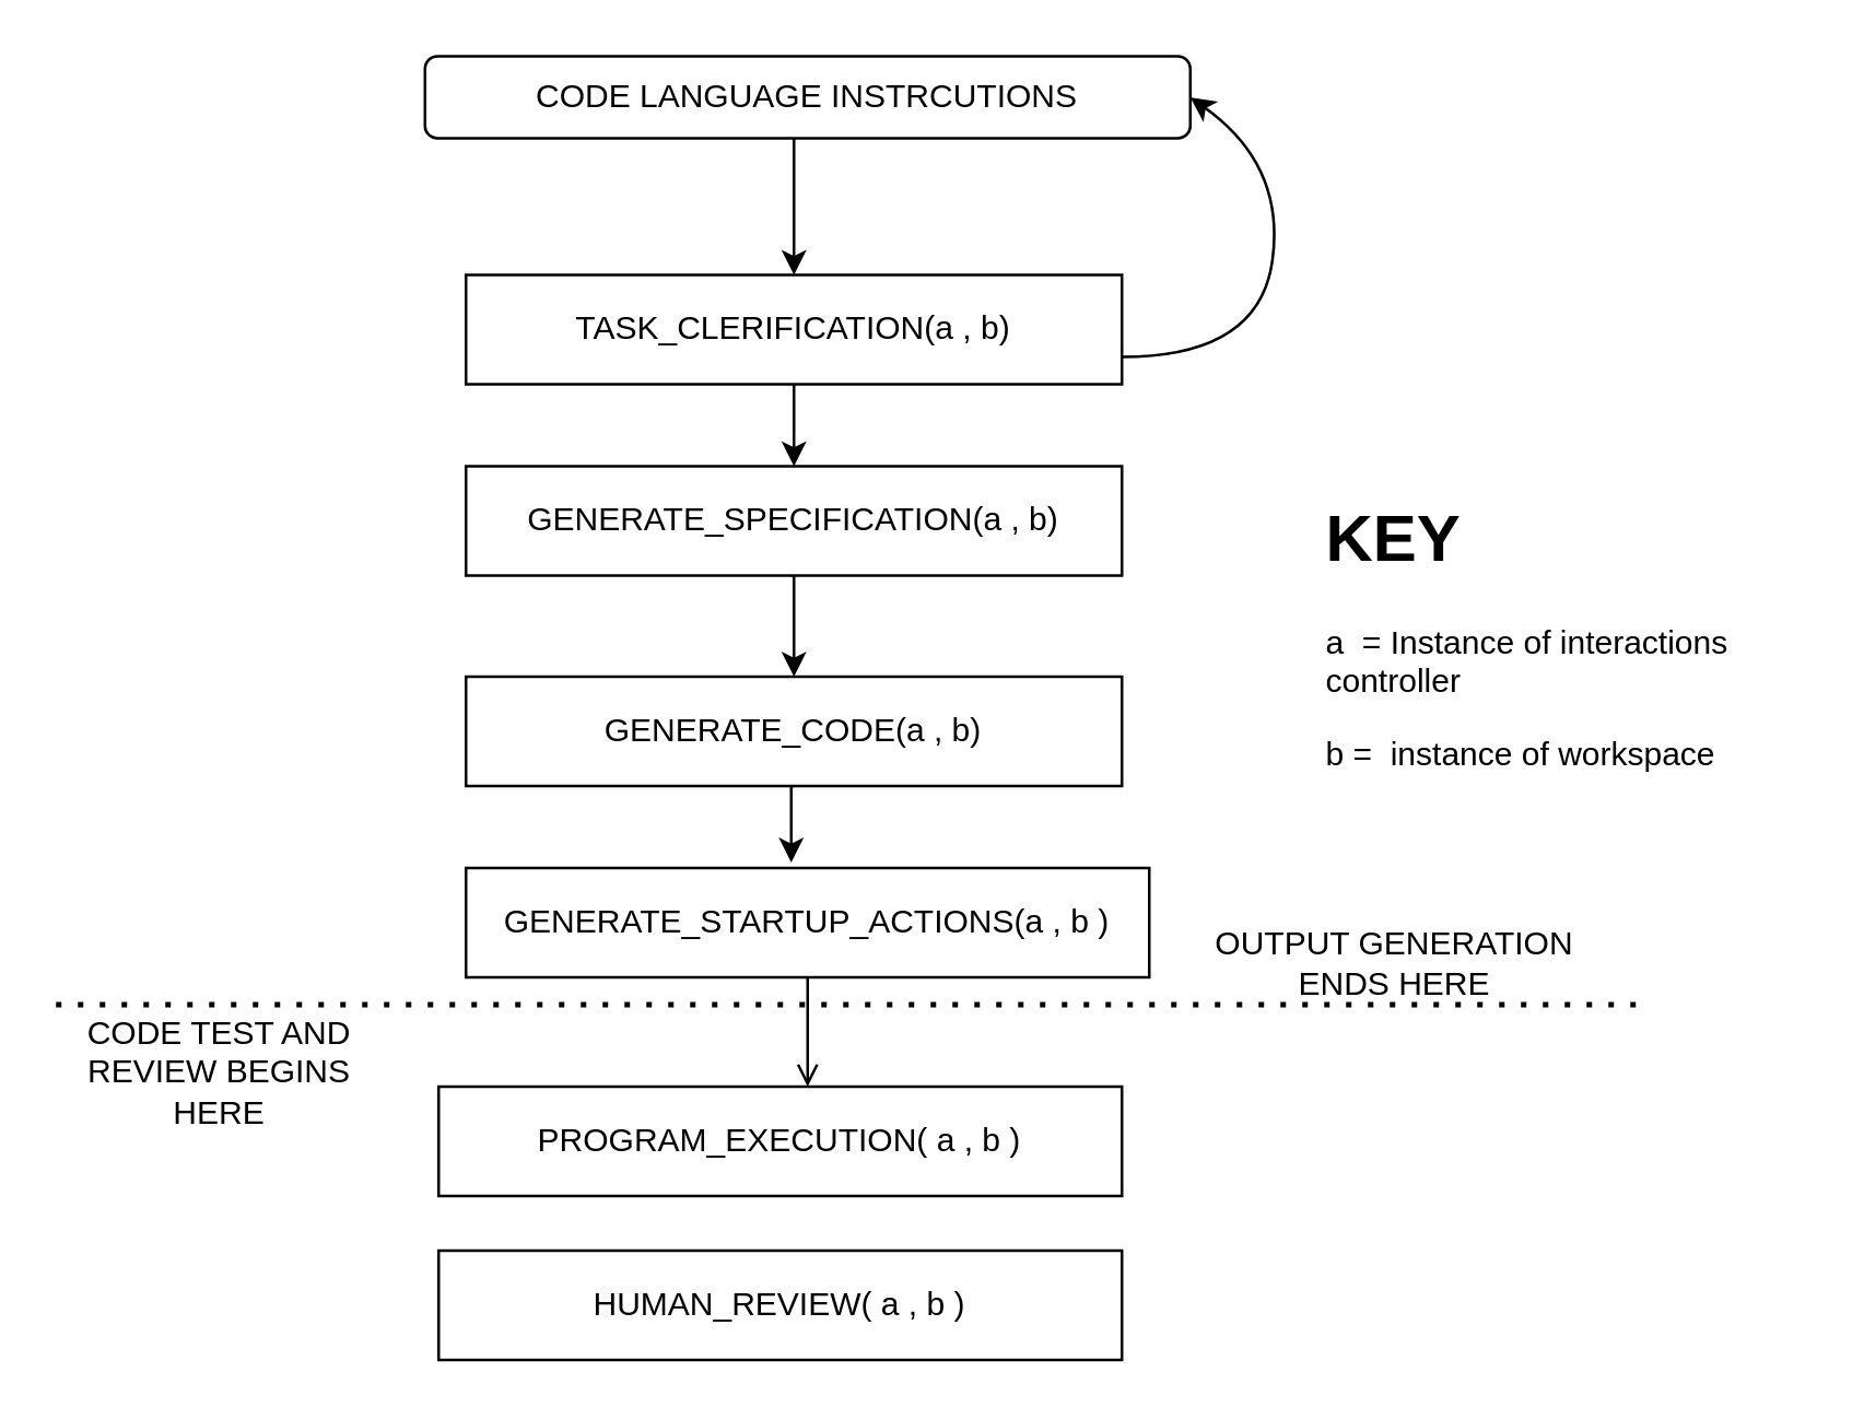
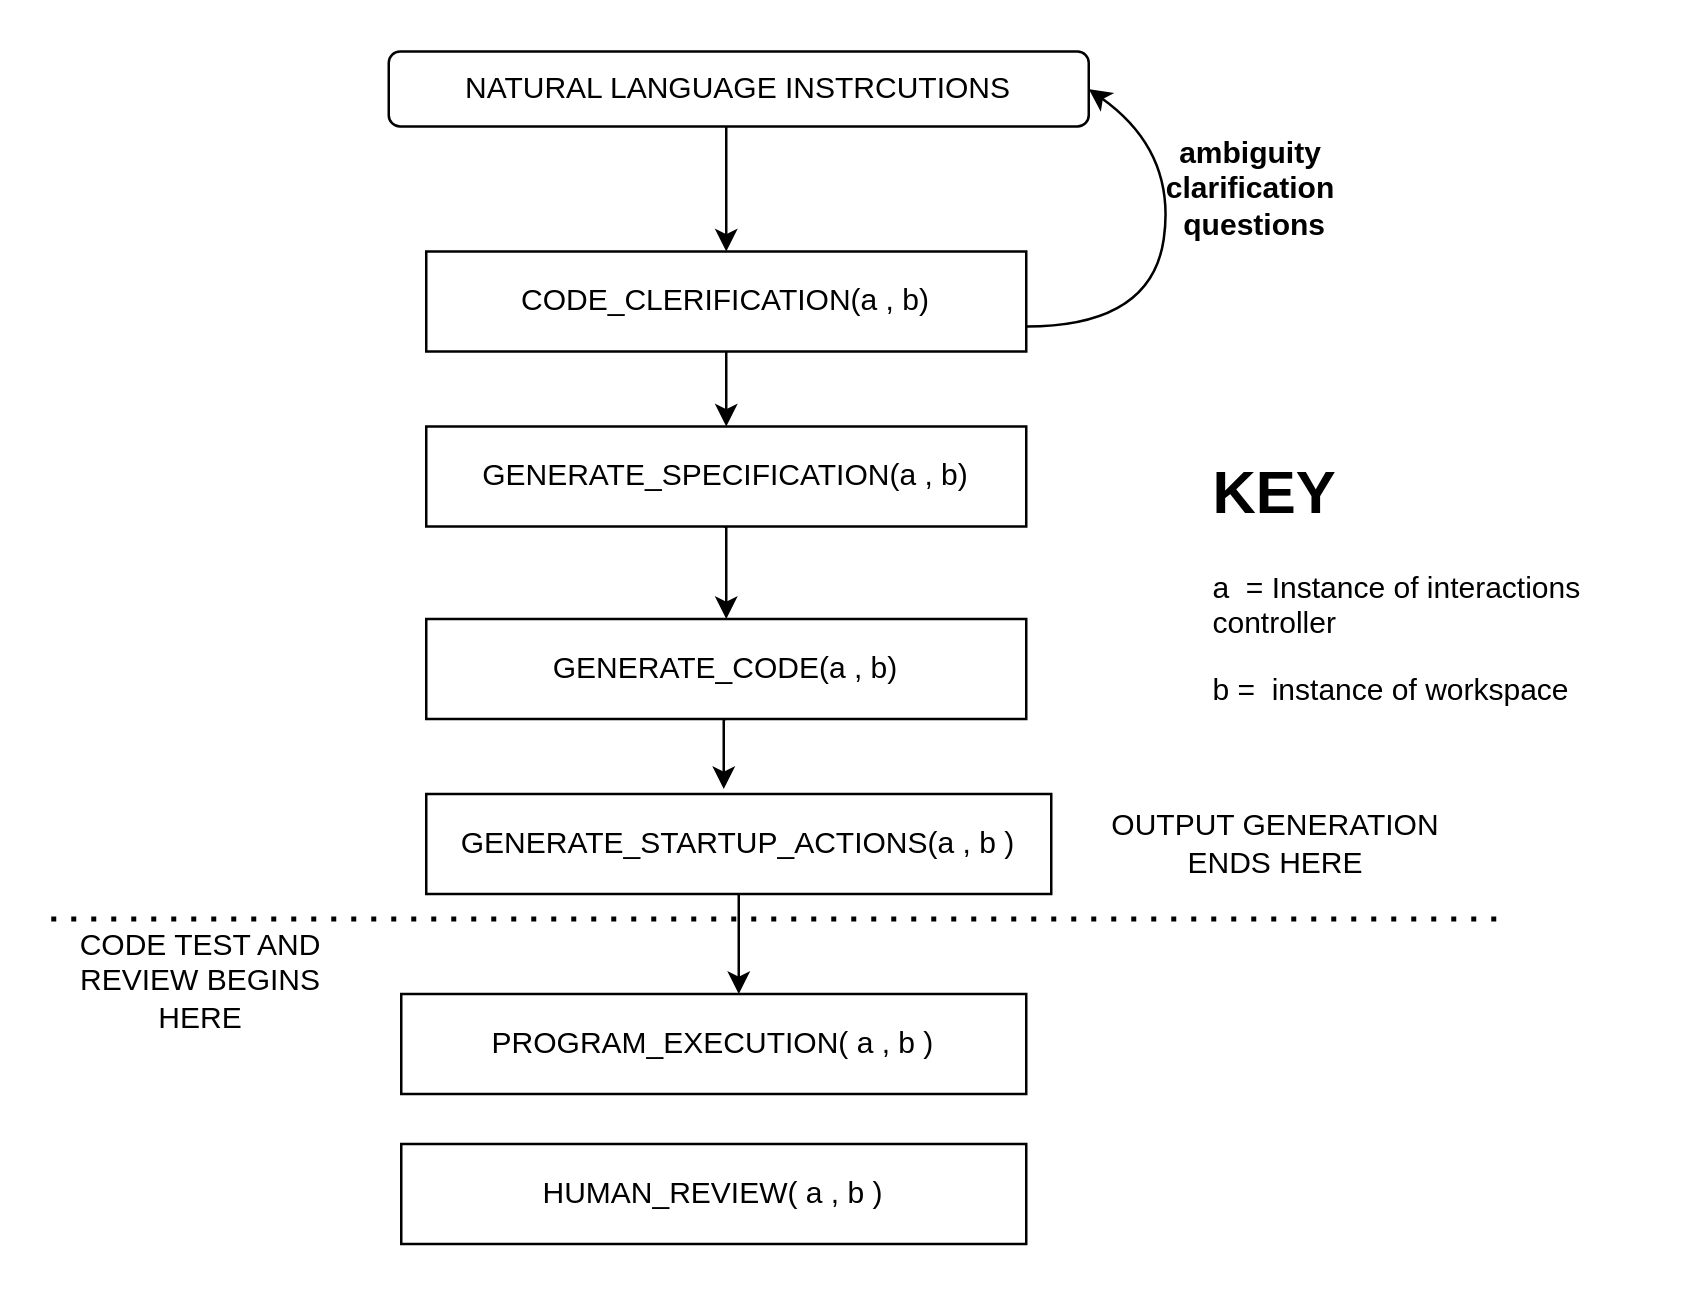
- <mxCell id="14" value="CODE LANGUAGE INSTRCUTIONS" style="rounded=1;whiteSpace=wrap;html=1;" parent="1" vertex="1"><mxGeometry x="155" y="20" width="280" height="30" as="geometry" /></mxCell>
+ <mxCell id="14" value="NATURAL LANGUAGE INSTRCUTIONS" style="rounded=1;whiteSpace=wrap;html=1;" parent="1" vertex="1"><mxGeometry x="155" y="20" width="280" height="30" as="geometry" /></mxCell>
+ <mxCell id="16" value="&lt;b&gt;ambiguity clarification&lt;/b&gt;&lt;br&gt;&lt;b&gt;&amp;nbsp;questions&lt;/b&gt;" style="text;html=1;strokeColor=none;fillColor=none;align=center;verticalAlign=middle;whiteSpace=wrap;rounded=0;" parent="1" vertex="1"><mxGeometry x="470" y="60" width="60" height="30" as="geometry" /></mxCell>
- <mxCell id="3" value="TASK_CLERIFICATION(a , b)" style="rounded=0;whiteSpace=wrap;html=1;" parent="1" vertex="1"><mxGeometry x="170" y="100" width="240" height="40" as="geometry" /></mxCell>
+ <mxCell id="3" value="CODE_CLERIFICATION(a , b)" style="rounded=0;whiteSpace=wrap;html=1;" parent="1" vertex="1"><mxGeometry x="170" y="100" width="240" height="40" as="geometry" /></mxCell>
- <mxCell id="17" value="OUTPUT GENERATION ENDS HERE" style="text;html=1;strokeColor=none;fillColor=none;align=center;verticalAlign=middle;whiteSpace=wrap;rounded=0;" parent="1" vertex="1"><mxGeometry x="435" y="337" width="150" height="30" as="geometry" /></mxCell>
+ <mxCell id="17" value="OUTPUT GENERATION ENDS HERE" style="text;html=1;strokeColor=none;fillColor=none;align=center;verticalAlign=middle;whiteSpace=wrap;rounded=0;" parent="1" vertex="1"><mxGeometry x="435" y="322" width="150" height="30" as="geometry" /></mxCell>
- <mxCell id="8" style="edgeStyle=orthogonalEdgeStyle;rounded=0;orthogonalLoop=1;jettySize=auto;html=1;entryX=0.54;entryY=0;entryDx=0;entryDy=0;entryPerimeter=0;endArrow=open;" parent="1" source="9" target="10" edge="1"><mxGeometry relative="1" as="geometry" /></mxCell>
+ <mxCell id="8" style="edgeStyle=orthogonalEdgeStyle;rounded=0;orthogonalLoop=1;jettySize=auto;html=1;entryX=0.54;entryY=0;entryDx=0;entryDy=0;entryPerimeter=0;" parent="1" source="9" target="10" edge="1"><mxGeometry relative="1" as="geometry" /></mxCell>
